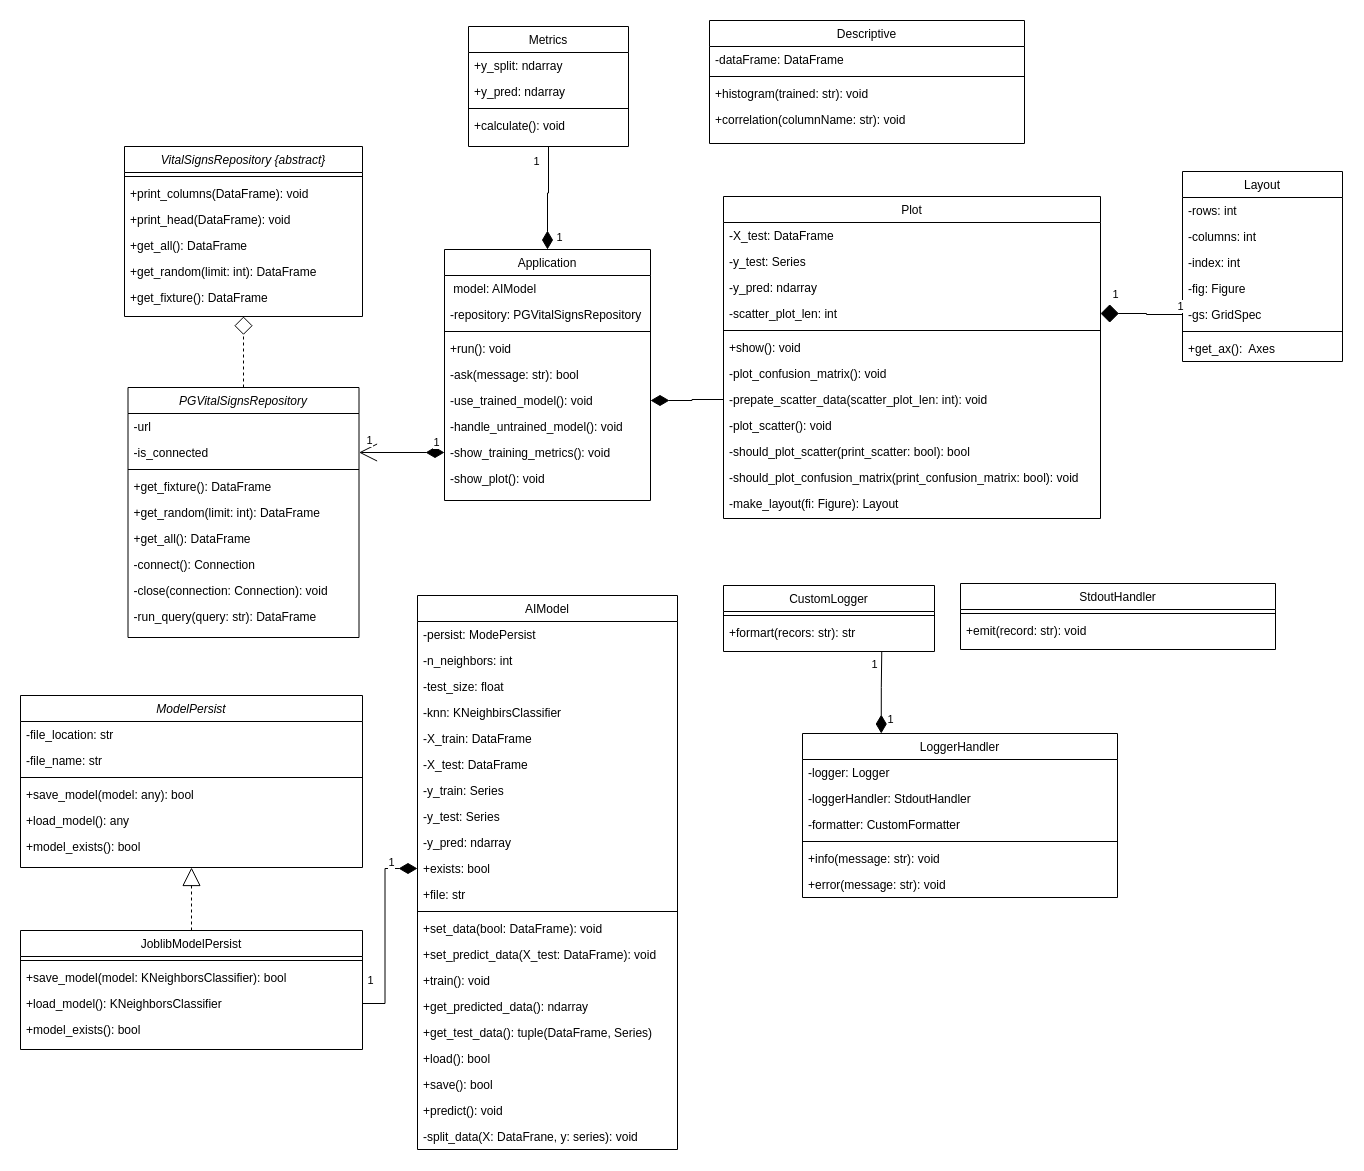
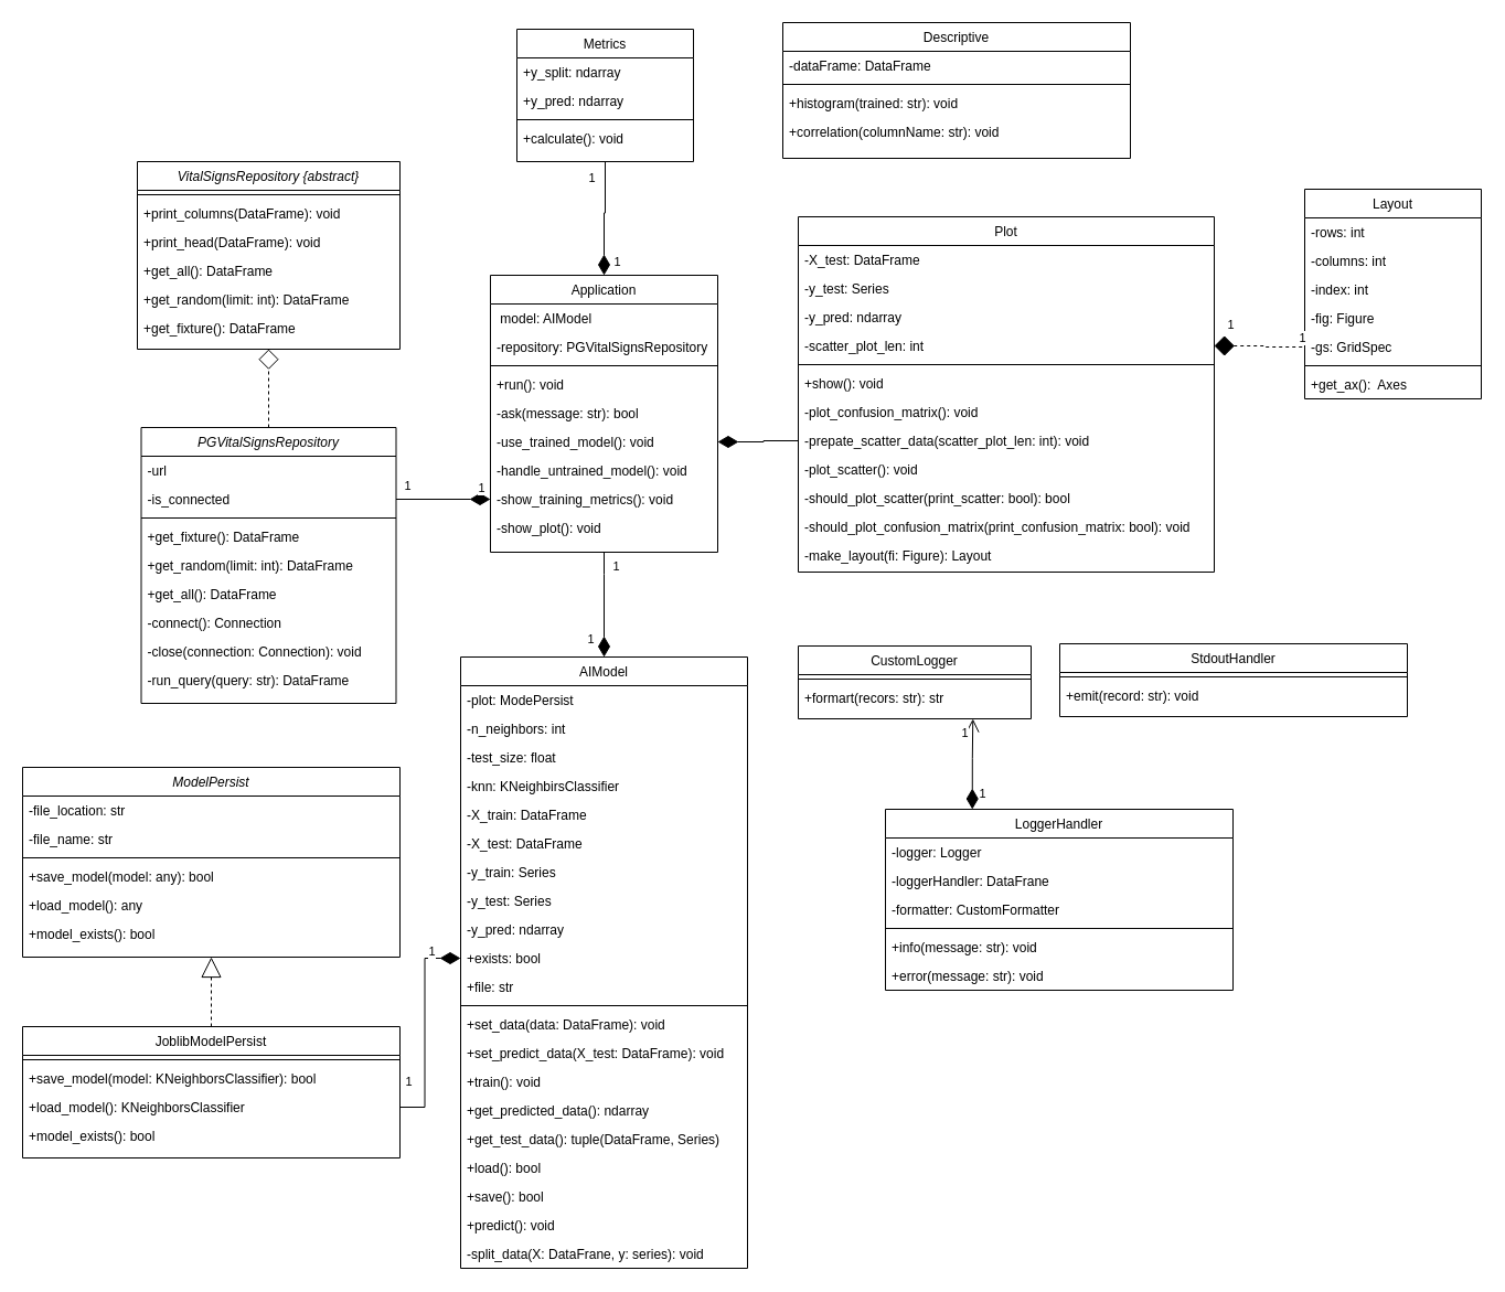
- <mxCell id="68" style="edgeStyle=orthogonalEdgeStyle;rounded=0;orthogonalLoop=1;jettySize=auto;html=1;entryX=0;entryY=0.5;entryDx=0;entryDy=0;endArrow=none;endFill=0;startArrow=diamond;startFill=1;startSize=16;" parent="1" source="33" target="54" edge="1"><mxGeometry relative="1" as="geometry" /></mxCell>
+ <mxCell id="68" style="edgeStyle=orthogonalEdgeStyle;rounded=0;orthogonalLoop=1;jettySize=auto;html=1;entryX=0;entryY=0.5;entryDx=0;entryDy=0;endArrow=none;endFill=0;startArrow=diamond;startFill=1;startSize=16;dashed=1;" parent="1" source="33" target="54" edge="1"><mxGeometry relative="1" as="geometry" /></mxCell>
- <mxCell id="120" style="edgeStyle=orthogonalEdgeStyle;rounded=0;orthogonalLoop=1;jettySize=auto;html=1;entryX=1;entryY=0.5;entryDx=0;entryDy=0;endArrow=open;endFill=0;startSize=16;sourcePerimeterSpacing=16;endSize=16;exitX=0;exitY=0.5;exitDx=0;exitDy=0;startArrow=diamondThin;startFill=1;" edge="1" parent="1" source="89" target="60"><mxGeometry relative="1" as="geometry" /></mxCell>
+ <mxCell id="120" style="edgeStyle=orthogonalEdgeStyle;rounded=0;orthogonalLoop=1;jettySize=auto;html=1;entryX=1;entryY=0.5;entryDx=0;entryDy=0;endArrow=none;endFill=0;startSize=16;sourcePerimeterSpacing=16;endSize=16;exitX=0;exitY=0.5;exitDx=0;exitDy=0;startArrow=diamondThin;startFill=1;" edge="1" parent="1" source="89" target="60"><mxGeometry relative="1" as="geometry" /></mxCell>
+ <mxCell id="76" value="1" style="edgeStyle=orthogonalEdgeStyle;rounded=0;orthogonalLoop=1;jettySize=auto;html=1;entryX=0.5;entryY=0;entryDx=0;entryDy=0;endArrow=diamondThin;endFill=1;startSize=8;endSize=16;" edge="1" parent="1" source="81" target="7"><mxGeometry x="0.663" y="-12" relative="1" as="geometry"><Array as="points"><mxPoint x="547" y="520" /><mxPoint x="547" y="520" /></Array><mxPoint as="offset" /></mxGeometry></mxCell>
+ <mxCell id="77" value="1" style="edgeLabel;html=1;align=center;verticalAlign=middle;resizable=0;points=[];" vertex="1" connectable="0" parent="76"><mxGeometry x="-0.023" y="-1" relative="1" as="geometry"><mxPoint x="11" y="-34" as="offset" /></mxGeometry></mxCell>
- <mxCell id="8" value="-persist: ModePersist" style="text;align=left;verticalAlign=top;spacingLeft=4;spacingRight=4;overflow=hidden;rotatable=0;points=[[0,0.5],[1,0.5]];portConstraint=eastwest;rounded=0;shadow=0;html=0;" parent="7" vertex="1"><mxGeometry y="26" width="260" height="26" as="geometry" /></mxCell>
+ <mxCell id="8" value="-plot: ModePersist" style="text;align=left;verticalAlign=top;spacingLeft=4;spacingRight=4;overflow=hidden;rotatable=0;points=[[0,0.5],[1,0.5]];portConstraint=eastwest;rounded=0;shadow=0;html=0;" parent="7" vertex="1"><mxGeometry y="26" width="260" height="26" as="geometry" /></mxCell>
- <mxCell id="110" style="edgeStyle=orthogonalEdgeStyle;rounded=0;orthogonalLoop=1;jettySize=auto;html=1;exitX=0.25;exitY=0;exitDx=0;exitDy=0;entryX=0.75;entryY=1;entryDx=0;entryDy=0;startArrow=diamondThin;startFill=1;endArrow=none;endFill=0;endSize=10;startSize=16;" edge="1" parent="1" source="113" target="104"><mxGeometry relative="1" as="geometry" /></mxCell>
+ <mxCell id="110" style="edgeStyle=orthogonalEdgeStyle;rounded=0;orthogonalLoop=1;jettySize=auto;html=1;exitX=0.25;exitY=0;exitDx=0;exitDy=0;entryX=0.75;entryY=1;entryDx=0;entryDy=0;startArrow=diamondThin;startFill=1;endArrow=open;endFill=0;endSize=10;startSize=16;" edge="1" parent="1" source="113" target="104"><mxGeometry relative="1" as="geometry" /></mxCell>
- <mxCell id="115" value="-loggerHandler: StdoutHandler" style="text;align=left;verticalAlign=top;spacingLeft=4;spacingRight=4;overflow=hidden;rotatable=0;points=[[0,0.5],[1,0.5]];portConstraint=eastwest;" vertex="1" parent="113"><mxGeometry y="52" width="315" height="26" as="geometry" /></mxCell>
+ <mxCell id="115" value="-loggerHandler: DataFrane" style="text;align=left;verticalAlign=top;spacingLeft=4;spacingRight=4;overflow=hidden;rotatable=0;points=[[0,0.5],[1,0.5]];portConstraint=eastwest;" vertex="1" parent="113"><mxGeometry y="52" width="315" height="26" as="geometry" /></mxCell>
- <mxCell id="20" value="+set_data(bool: DataFrame): void" style="text;align=left;verticalAlign=top;spacingLeft=4;spacingRight=4;overflow=hidden;rotatable=0;points=[[0,0.5],[1,0.5]];portConstraint=eastwest;" parent="7" vertex="1"><mxGeometry y="320" width="260" height="26" as="geometry" /></mxCell>
+ <mxCell id="20" value="+set_data(data: DataFrame): void" style="text;align=left;verticalAlign=top;spacingLeft=4;spacingRight=4;overflow=hidden;rotatable=0;points=[[0,0.5],[1,0.5]];portConstraint=eastwest;" parent="7" vertex="1"><mxGeometry y="320" width="260" height="26" as="geometry" /></mxCell>
